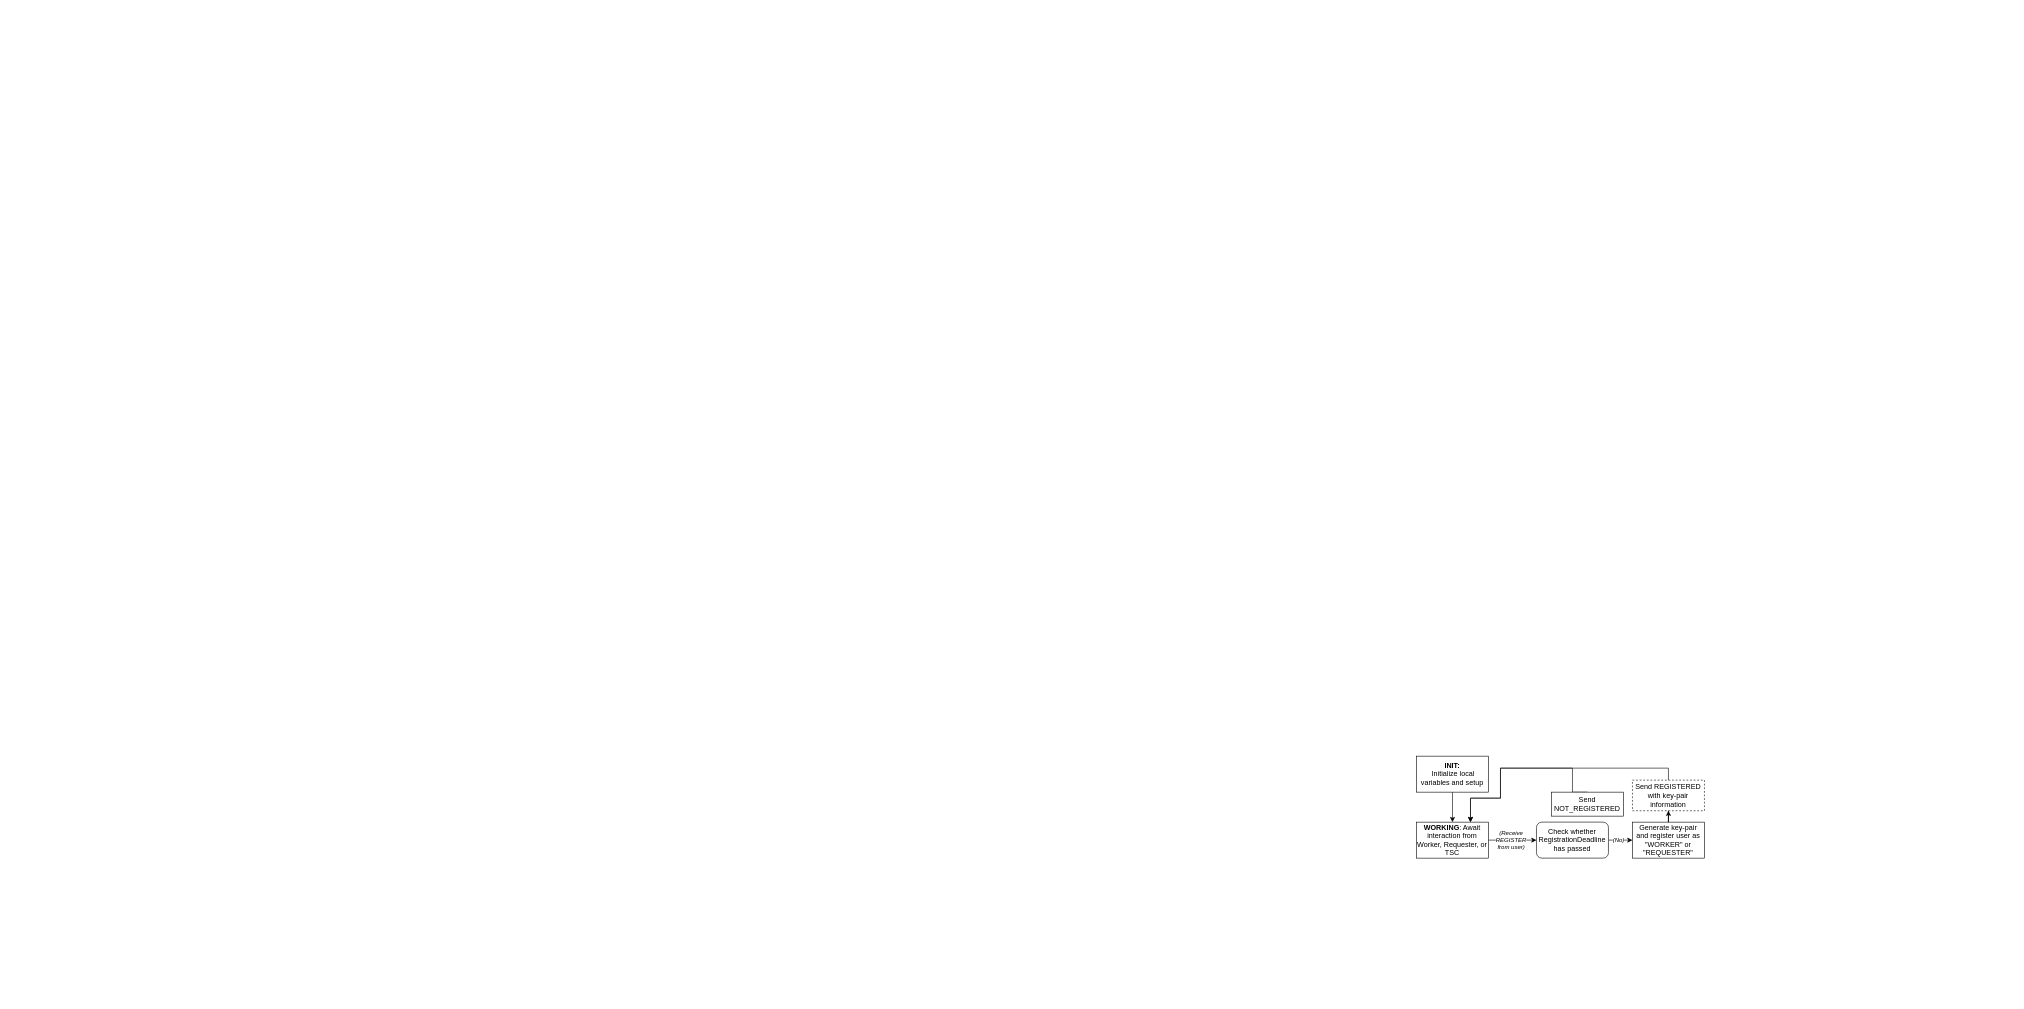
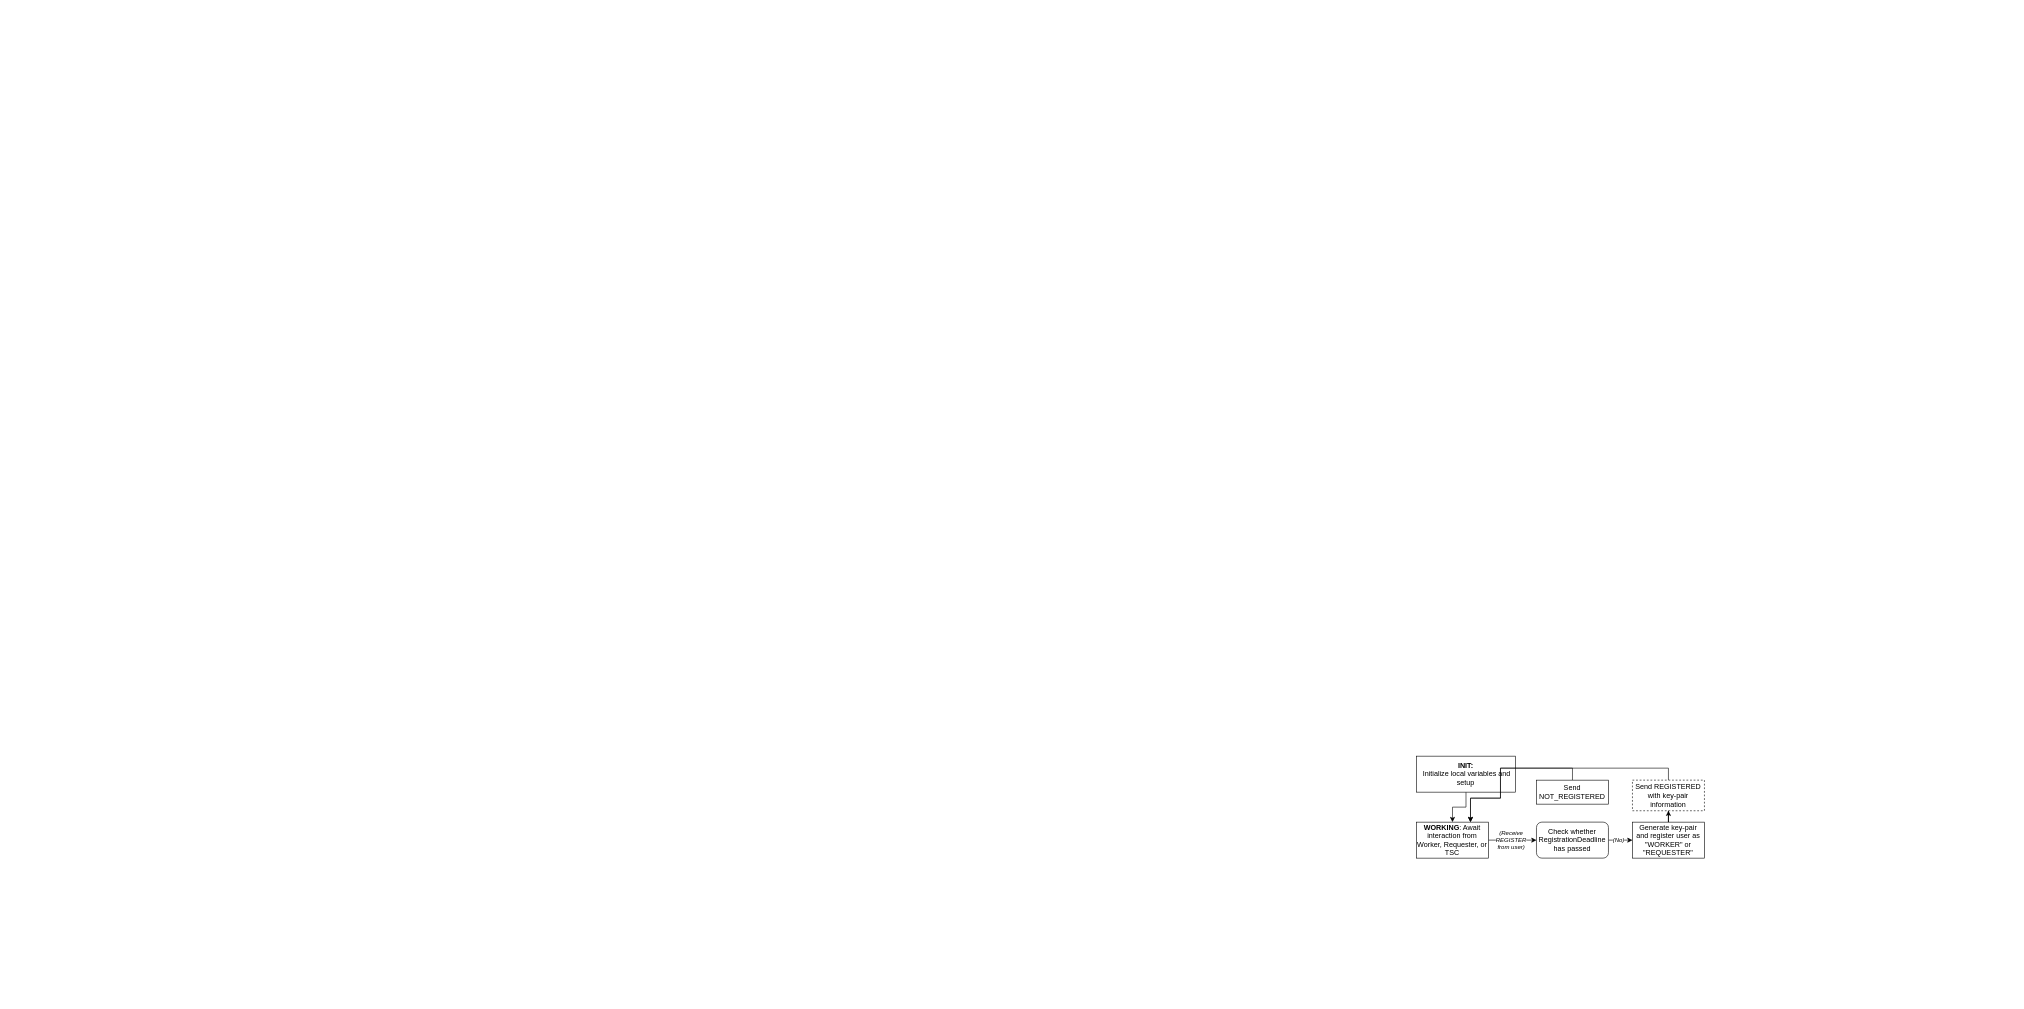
- <mxCell id="13" value="&lt;div&gt;&lt;b&gt;INIT&lt;/b&gt;&lt;b&gt;:&lt;/b&gt;&lt;b&gt; &lt;/b&gt;&lt;br&gt;&lt;/div&gt;&amp;nbsp;Initialize local variables and setup" style="rounded=0;whiteSpace=wrap;html=1;" vertex="1" parent="1"><mxGeometry x="2360.3" y="1260" width="120" height="60" as="geometry" /></mxCell>
+ <mxCell id="13" value="&lt;div&gt;&lt;b&gt;INIT&lt;/b&gt;&lt;b&gt;:&lt;/b&gt;&lt;b&gt; &lt;/b&gt;&lt;br&gt;&lt;/div&gt;&amp;nbsp;Initialize local variables and setup" style="rounded=0;whiteSpace=wrap;html=1;" vertex="1" parent="1"><mxGeometry x="2360.3" y="1260" width="165" height="60" as="geometry" /></mxCell>
- <mxCell id="35" value="Send NOT_REGISTERED" style="rounded=0;whiteSpace=wrap;html=1;" vertex="1" parent="1"><mxGeometry x="2585.3" y="1320" width="120" height="40" as="geometry" /></mxCell>
+ <mxCell id="35" value="Send NOT_REGISTERED" style="rounded=0;whiteSpace=wrap;html=1;" vertex="1" parent="1"><mxGeometry x="2560.3" y="1300" width="120" height="40" as="geometry" /></mxCell>
